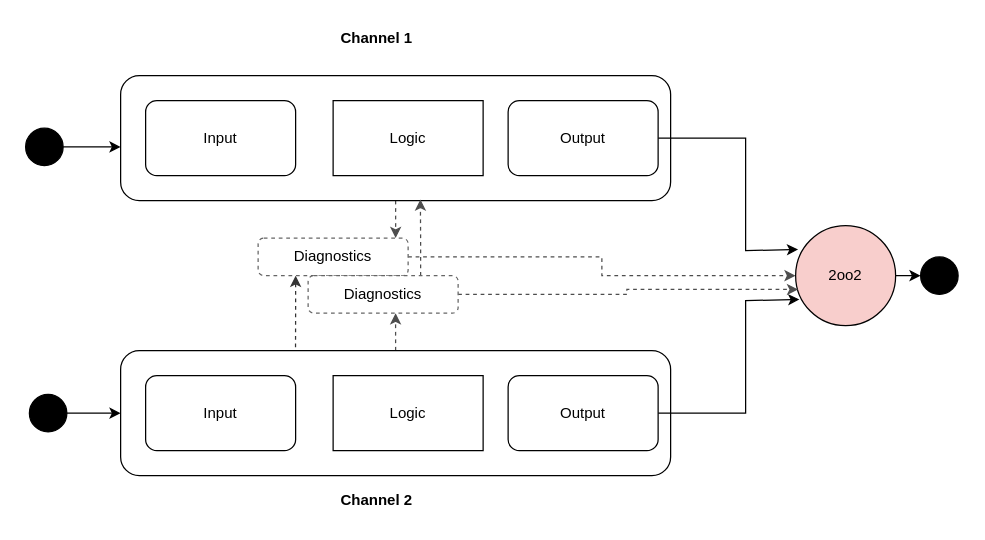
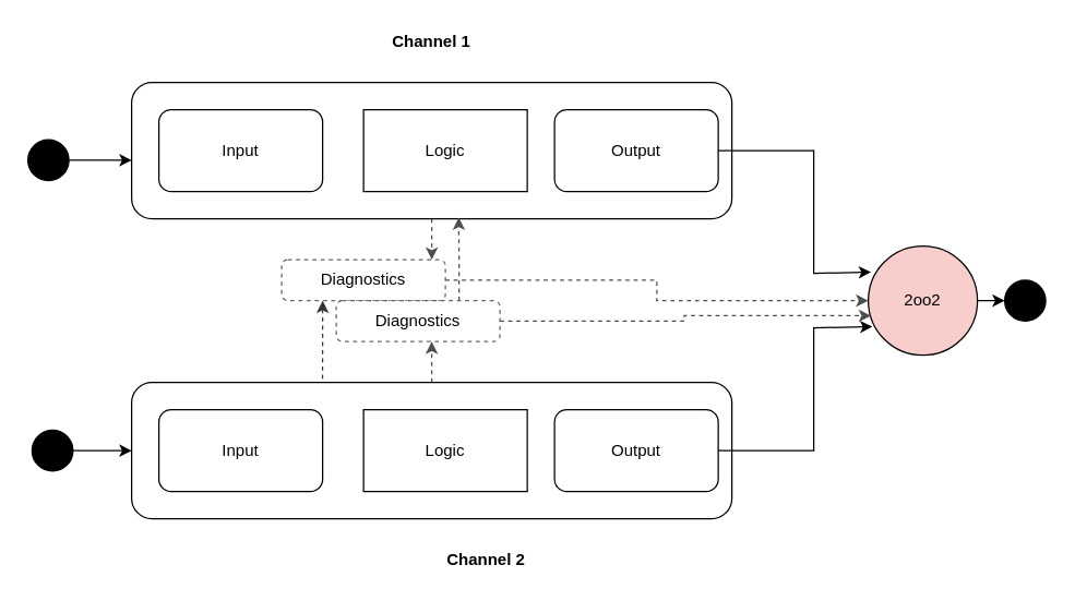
- <mxCell id="20" value="&lt;b&gt;Channel 1&lt;/b&gt;" style="text;html=1;strokeColor=none;fillColor=none;align=center;verticalAlign=middle;whiteSpace=wrap;rounded=0;" vertex="1" parent="1"><mxGeometry x="266" y="20" width="70" height="20" as="geometry" /></mxCell>
+ <mxCell id="20" value="&lt;b&gt;Channel 1&lt;/b&gt;" style="text;html=1;strokeColor=none;fillColor=none;align=center;verticalAlign=middle;whiteSpace=wrap;rounded=0;" vertex="1" parent="1"><mxGeometry x="281" y="20" width="70" height="20" as="geometry" /></mxCell>
- <mxCell id="19" value="&lt;b&gt;Channel 2&lt;/b&gt;" style="text;html=1;strokeColor=none;fillColor=none;align=center;verticalAlign=middle;whiteSpace=wrap;rounded=0;" vertex="1" parent="1"><mxGeometry x="266" y="390" width="70" height="20" as="geometry" /></mxCell>
+ <mxCell id="19" value="&lt;b&gt;Channel 2&lt;/b&gt;" style="text;html=1;strokeColor=none;fillColor=none;align=center;verticalAlign=middle;whiteSpace=wrap;rounded=0;" vertex="1" parent="1"><mxGeometry x="321" y="400" width="70" height="20" as="geometry" /></mxCell>
